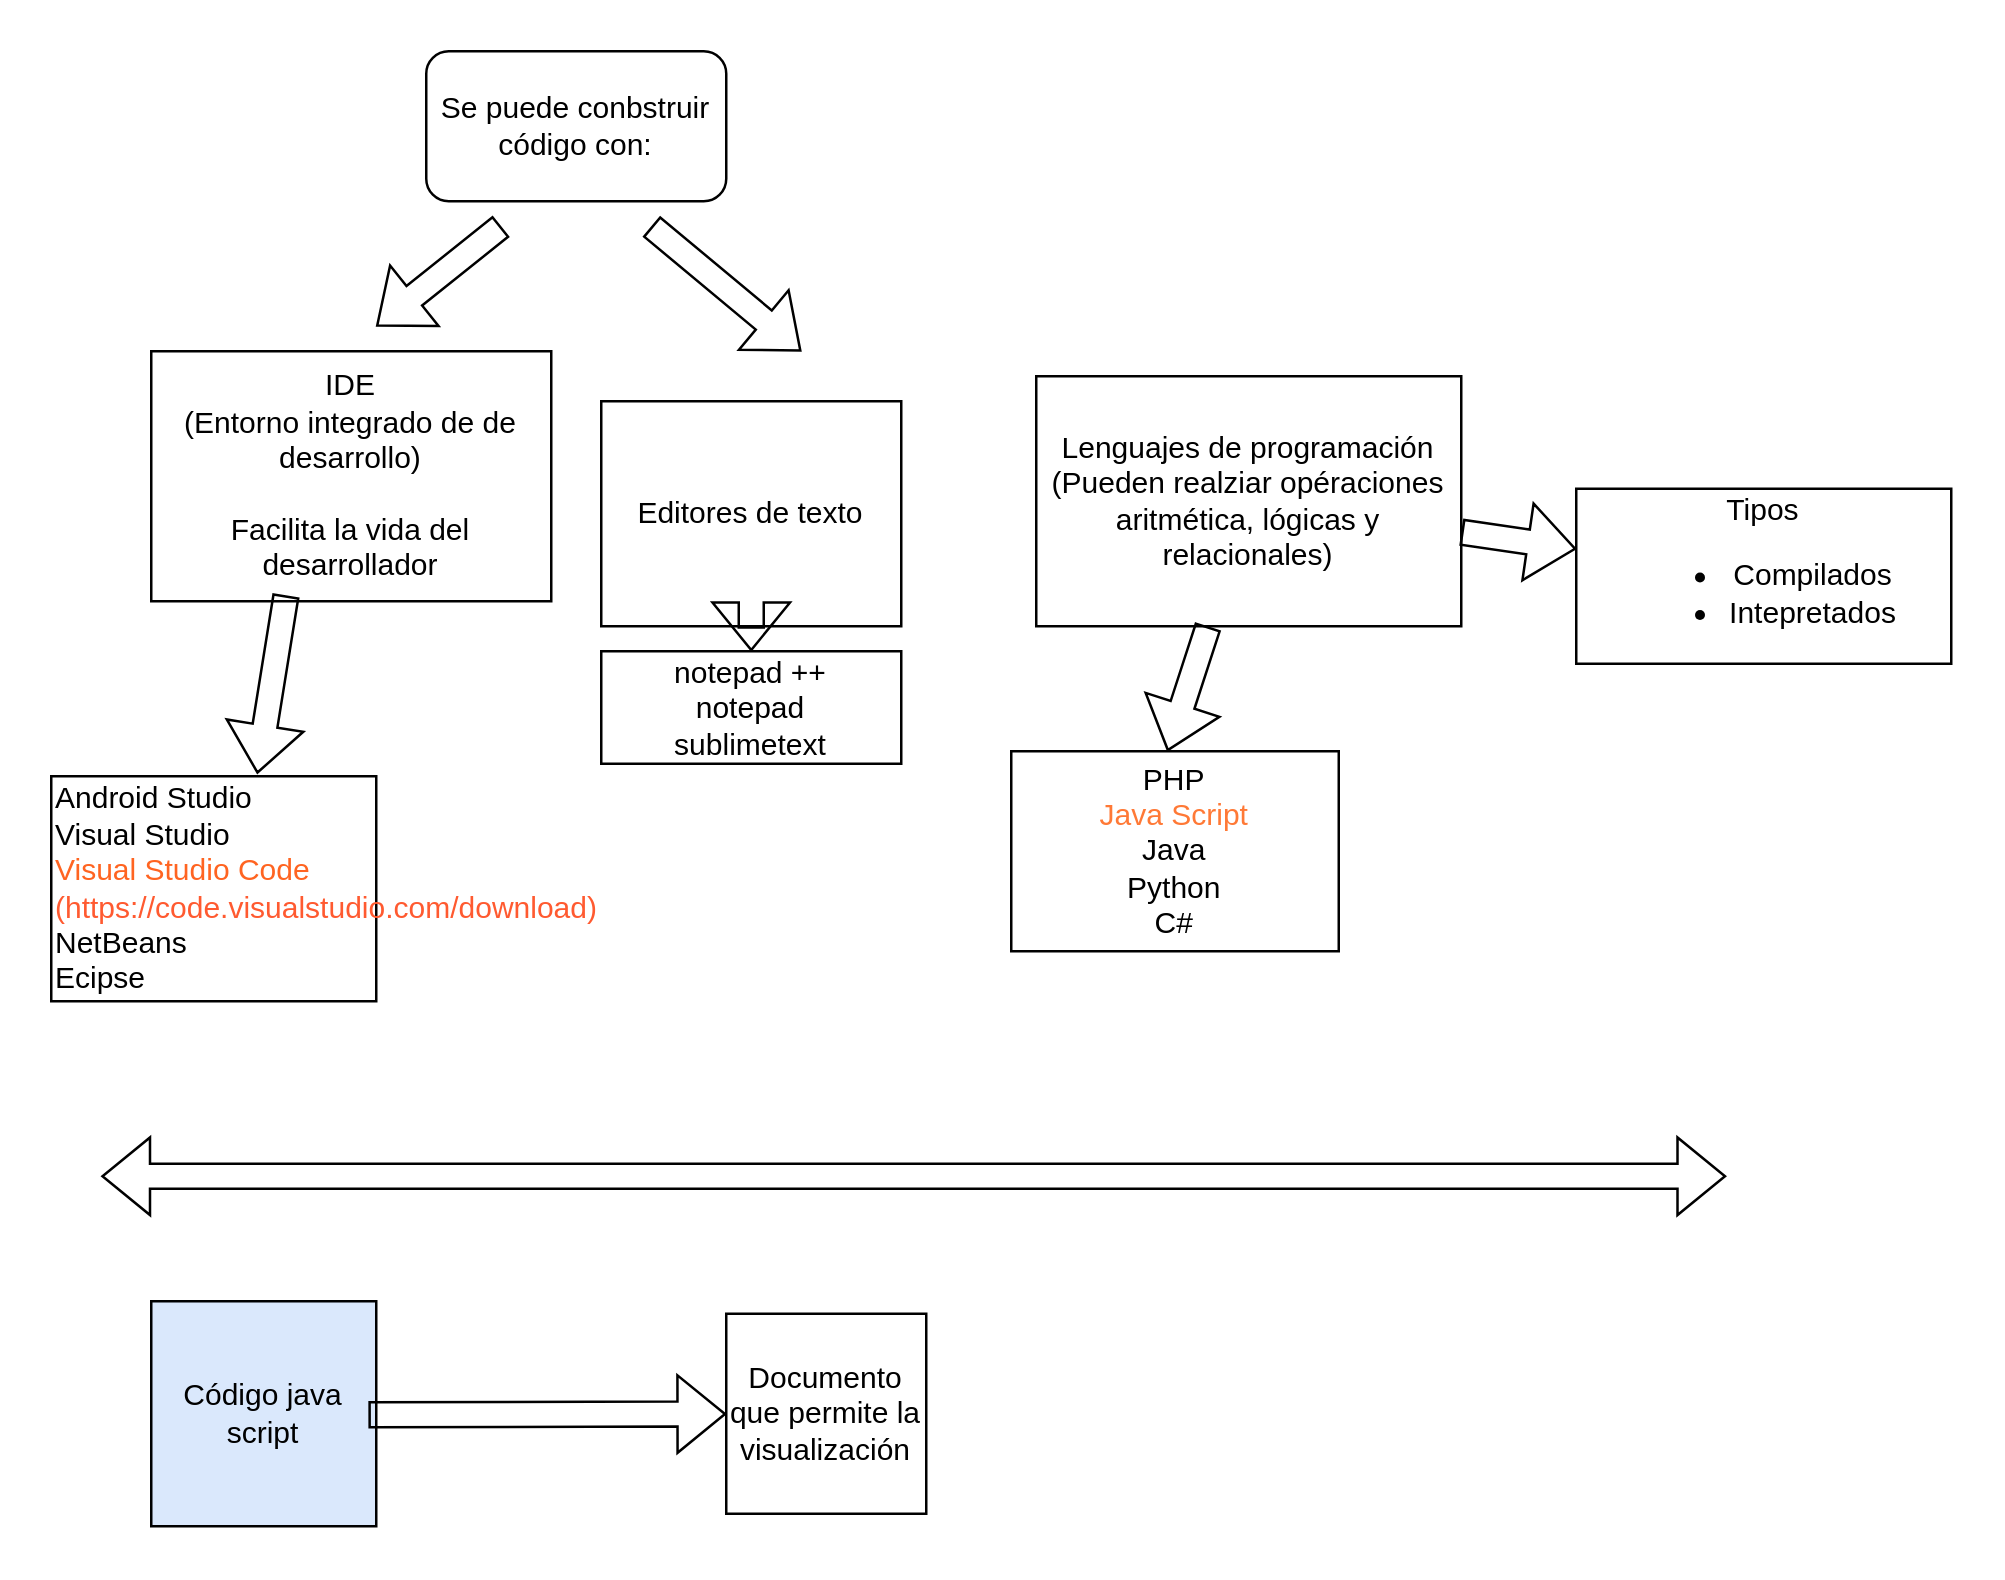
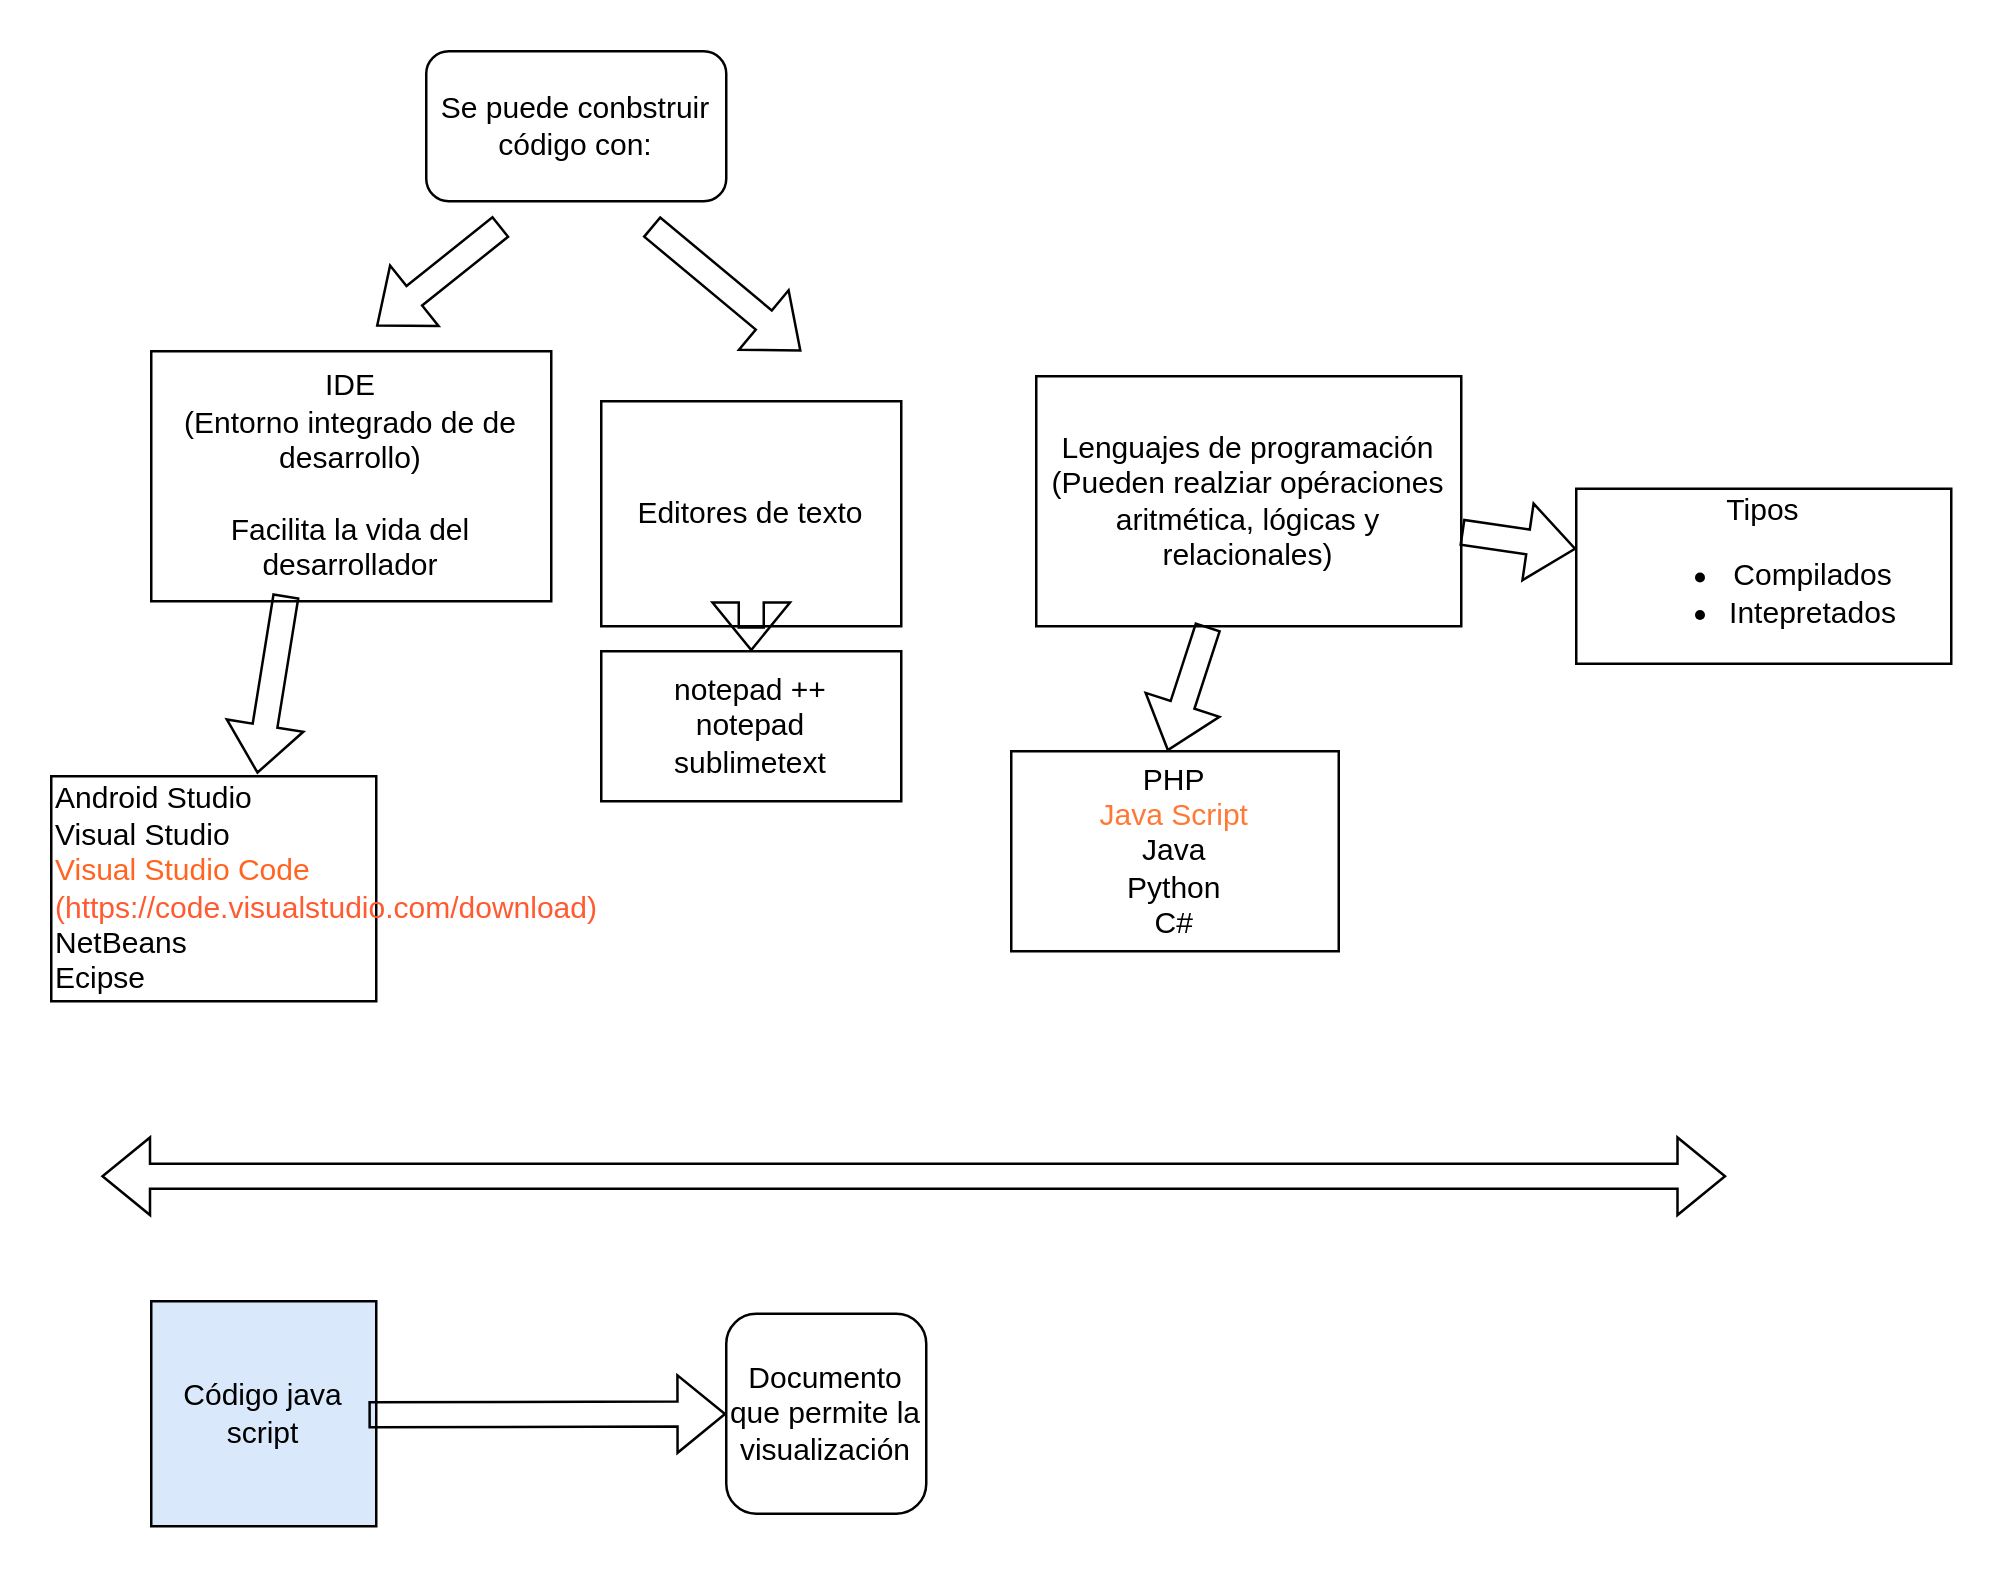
- <mxCell id="11" value="notepad ++&lt;br&gt;notepad&lt;br&gt;sublimetext" style="rounded=0;whiteSpace=wrap;html=1;" vertex="1" parent="1"><mxGeometry x="240" y="260" width="120" height="45" as="geometry" /></mxCell>
+ <mxCell id="11" value="notepad ++&lt;br&gt;notepad&lt;br&gt;sublimetext" style="rounded=0;whiteSpace=wrap;html=1;" vertex="1" parent="1"><mxGeometry x="240" y="260" width="120" height="60" as="geometry" /></mxCell>
- <mxCell id="18" value="Documento que permite la visualización" style="whiteSpace=wrap;html=1;aspect=fixed;" vertex="1" parent="1"><mxGeometry x="290" y="525" width="80" height="80" as="geometry" /></mxCell>
+ <mxCell id="18" value="Documento que permite la visualización" style="whiteSpace=wrap;html=1;aspect=fixed;rounded=1;" vertex="1" parent="1"><mxGeometry x="290" y="525" width="80" height="80" as="geometry" /></mxCell>
